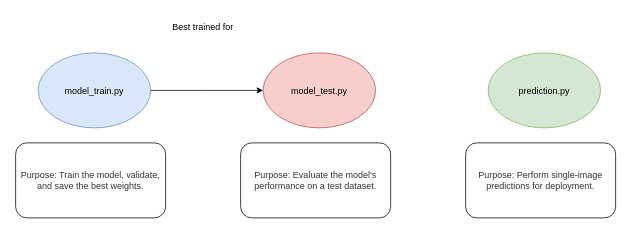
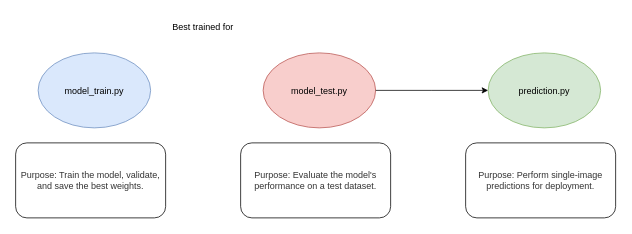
- <mxCell id="8" value="" style="edgeStyle=elbowEdgeStyle;orthogonal=0;rounded=0;strokeColor=#000000;" edge="1" parent="1" source="2" target="4"><mxGeometry relative="1" as="geometry" /></mxCell>
+ <mxCell id="9" value="" style="edgeStyle=elbowEdgeStyle;orthogonal=0;rounded=0;strokeColor=#000000;" edge="1" parent="1" source="4" target="6"><mxGeometry relative="1" as="geometry" /></mxCell>
